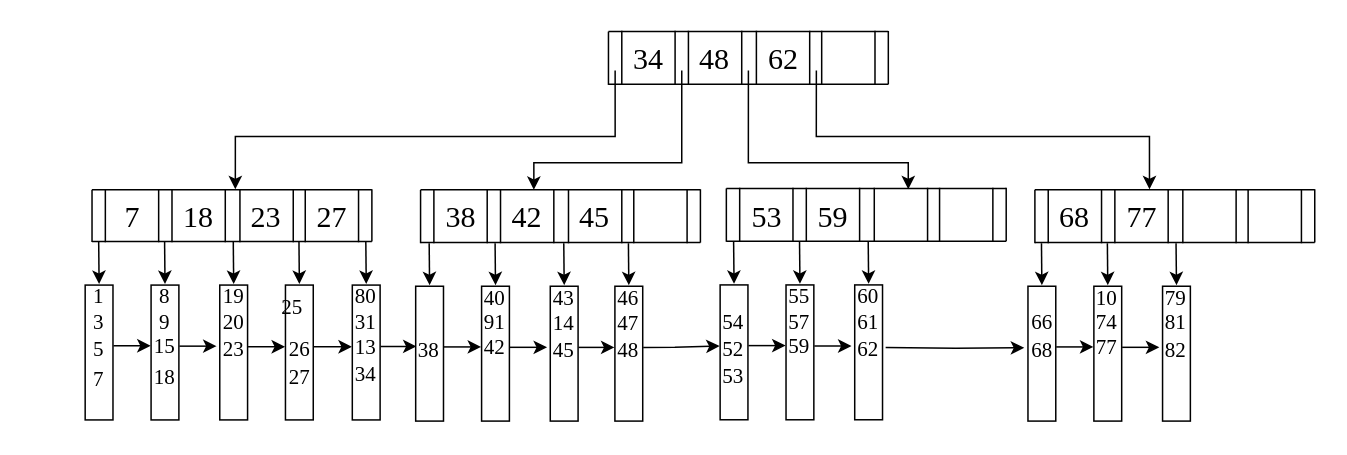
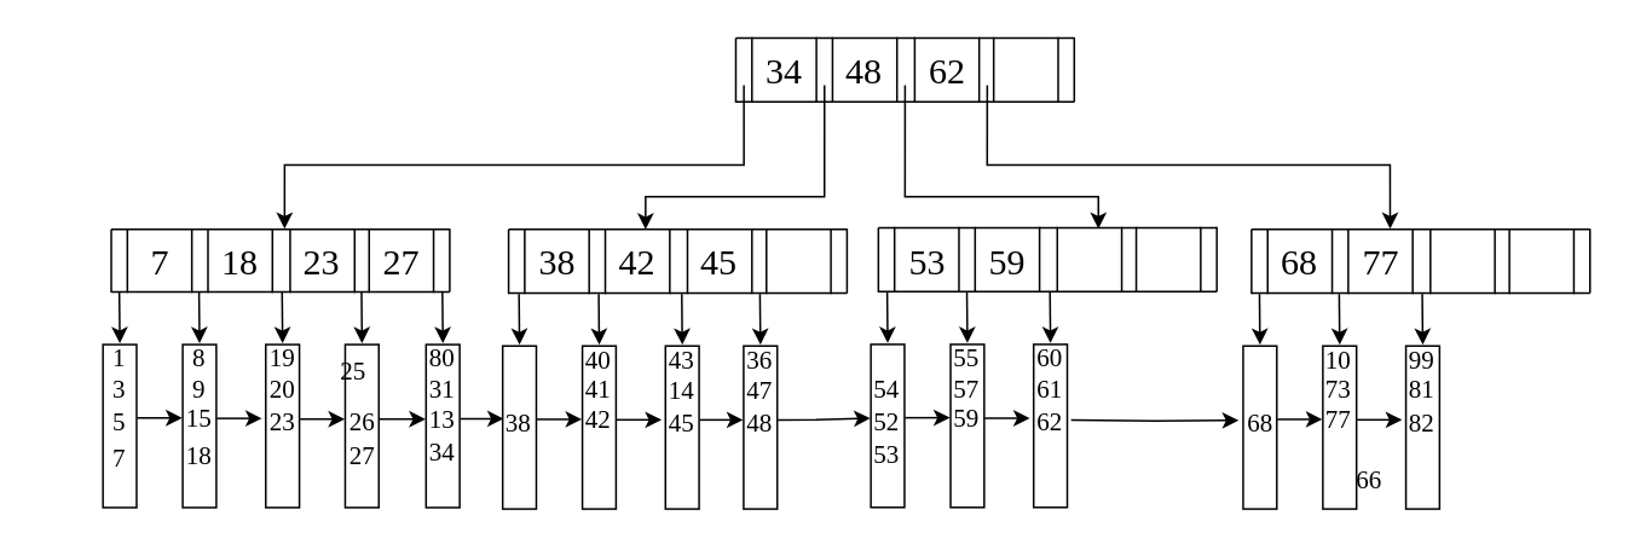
- <mxCell id="101" value="&lt;font style=&quot;font-size: 14px;&quot; face=&quot;Times New Roman&quot;&gt;46&lt;/font&gt;" style="text;html=1;strokeColor=none;fillColor=none;align=center;verticalAlign=middle;whiteSpace=wrap;rounded=0;container=0;" vertex="1" parent="99"><mxGeometry y="28.966" width="19.136" height="17.666" as="geometry" /></mxCell>
+ <mxCell id="101" value="&lt;font style=&quot;font-size: 14px;&quot; face=&quot;Times New Roman&quot;&gt;36&lt;/font&gt;" style="text;html=1;strokeColor=none;fillColor=none;align=center;verticalAlign=middle;whiteSpace=wrap;rounded=0;container=0;" vertex="1" parent="99"><mxGeometry y="28.966" width="19.136" height="17.666" as="geometry" /></mxCell>
- <mxCell id="120" value="&lt;font style=&quot;font-size: 14px;&quot; face=&quot;Times New Roman&quot;&gt;79&lt;/font&gt;" style="text;html=1;strokeColor=none;fillColor=none;align=center;verticalAlign=middle;whiteSpace=wrap;rounded=0;container=0;" vertex="1" parent="107"><mxGeometry x="89.729" y="28.966" width="19.136" height="17.666" as="geometry" /></mxCell>
+ <mxCell id="120" value="&lt;font style=&quot;font-size: 14px;&quot; face=&quot;Times New Roman&quot;&gt;99&lt;/font&gt;" style="text;html=1;strokeColor=none;fillColor=none;align=center;verticalAlign=middle;whiteSpace=wrap;rounded=0;container=0;" vertex="1" parent="107"><mxGeometry x="89.729" y="28.966" width="19.136" height="17.666" as="geometry" /></mxCell>
- <mxCell id="71" value="&lt;font style=&quot;font-size: 14px;&quot; face=&quot;Times New Roman&quot;&gt;91&lt;/font&gt;" style="text;html=1;strokeColor=none;fillColor=none;align=center;verticalAlign=middle;whiteSpace=wrap;rounded=0;container=0;" vertex="1" parent="2"><mxGeometry x="264.266" y="186.239" width="19.136" height="18.44" as="geometry" /></mxCell>
+ <mxCell id="71" value="&lt;font style=&quot;font-size: 14px;&quot; face=&quot;Times New Roman&quot;&gt;41&lt;/font&gt;" style="text;html=1;strokeColor=none;fillColor=none;align=center;verticalAlign=middle;whiteSpace=wrap;rounded=0;container=0;" vertex="1" parent="2"><mxGeometry x="264.266" y="186.239" width="19.136" height="18.44" as="geometry" /></mxCell>
- <mxCell id="116" value="&lt;font style=&quot;font-size: 14px;&quot; face=&quot;Times New Roman&quot;&gt;74&lt;/font&gt;" style="text;html=1;strokeColor=none;fillColor=none;align=center;verticalAlign=middle;whiteSpace=wrap;rounded=0;container=0;" vertex="1" parent="107"><mxGeometry x="43.941" y="44.768" width="19.136" height="18.44" as="geometry" /></mxCell>
+ <mxCell id="116" value="&lt;font style=&quot;font-size: 14px;&quot; face=&quot;Times New Roman&quot;&gt;73&lt;/font&gt;" style="text;html=1;strokeColor=none;fillColor=none;align=center;verticalAlign=middle;whiteSpace=wrap;rounded=0;container=0;" vertex="1" parent="107"><mxGeometry x="43.941" y="44.768" width="19.136" height="18.44" as="geometry" /></mxCell>
- <mxCell id="111" value="&lt;font style=&quot;font-size: 14px;&quot; face=&quot;Times New Roman&quot;&gt;66&lt;/font&gt;" style="text;html=1;strokeColor=none;fillColor=none;align=center;verticalAlign=middle;whiteSpace=wrap;rounded=0;container=0;" vertex="1" parent="107"><mxGeometry y="44.768" width="19.136" height="18.44" as="geometry" /></mxCell>
+ <mxCell id="111" value="&lt;font style=&quot;font-size: 14px;&quot; face=&quot;Times New Roman&quot;&gt;66&lt;/font&gt;" style="text;html=1;strokeColor=none;fillColor=none;align=center;verticalAlign=middle;whiteSpace=wrap;rounded=0;container=0;" vertex="1" parent="107"><mxGeometry x="60" y="94.768" width="19.136" height="18.44" as="geometry" /></mxCell>
